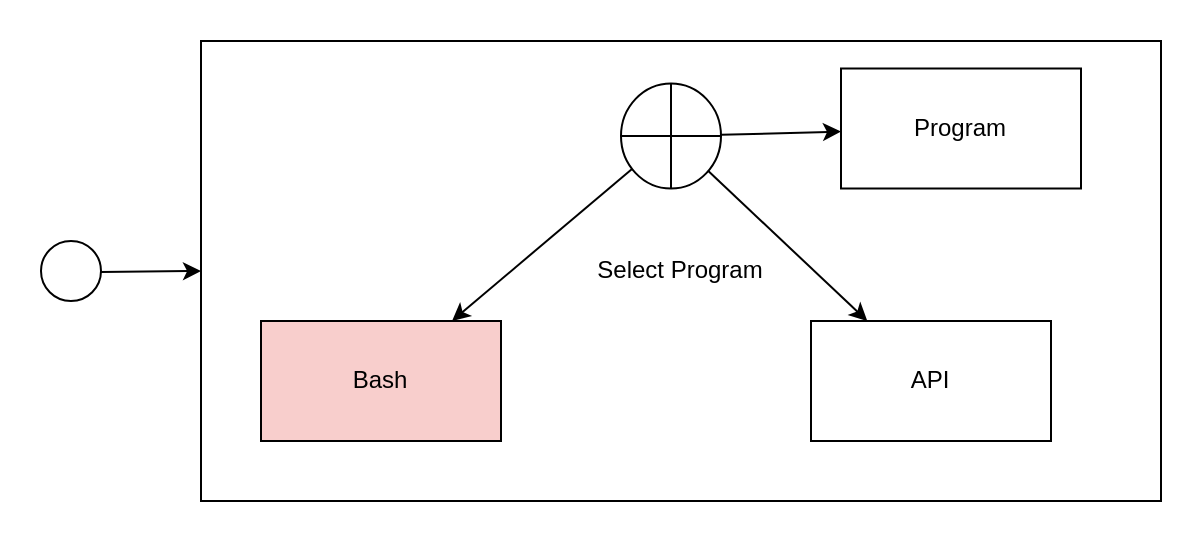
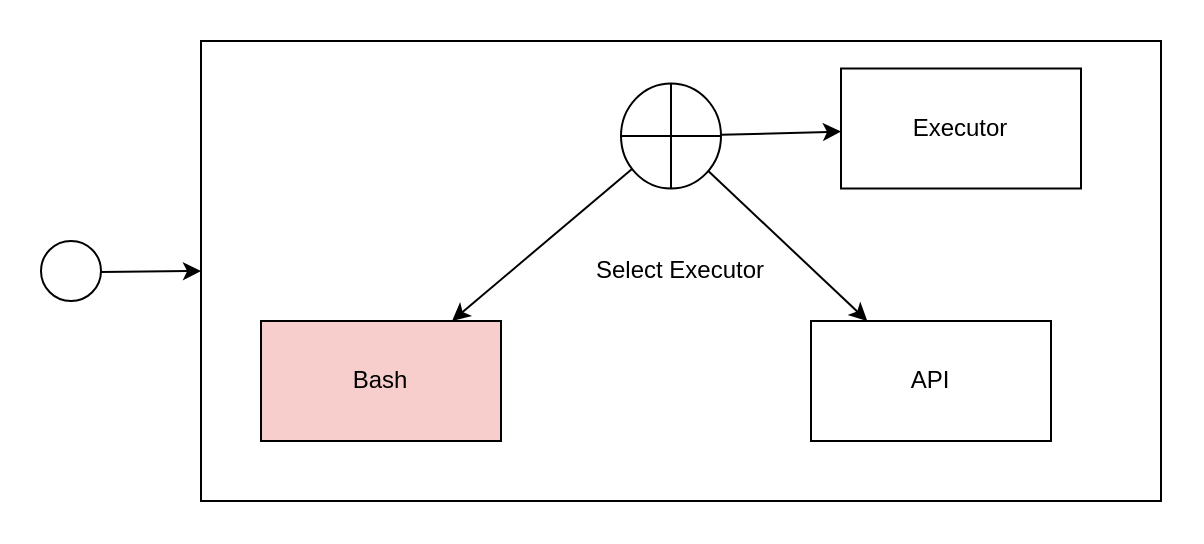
- <mxCell id="10" value="Program" style="whiteSpace=wrap;html=1;" vertex="1" parent="1"><mxGeometry x="420" y="33.75" width="120" height="60" as="geometry" /></mxCell>
+ <mxCell id="10" value="Executor" style="whiteSpace=wrap;html=1;" vertex="1" parent="1"><mxGeometry x="420" y="33.75" width="120" height="60" as="geometry" /></mxCell>
- <mxCell id="4" value="Select Program" style="whiteSpace=wrap;html=1;" vertex="1" parent="1"><mxGeometry x="100" y="20" width="480" height="230" as="geometry" /></mxCell>
+ <mxCell id="4" value="Select Executor" style="whiteSpace=wrap;html=1;" vertex="1" parent="1"><mxGeometry x="100" y="20" width="480" height="230" as="geometry" /></mxCell>
